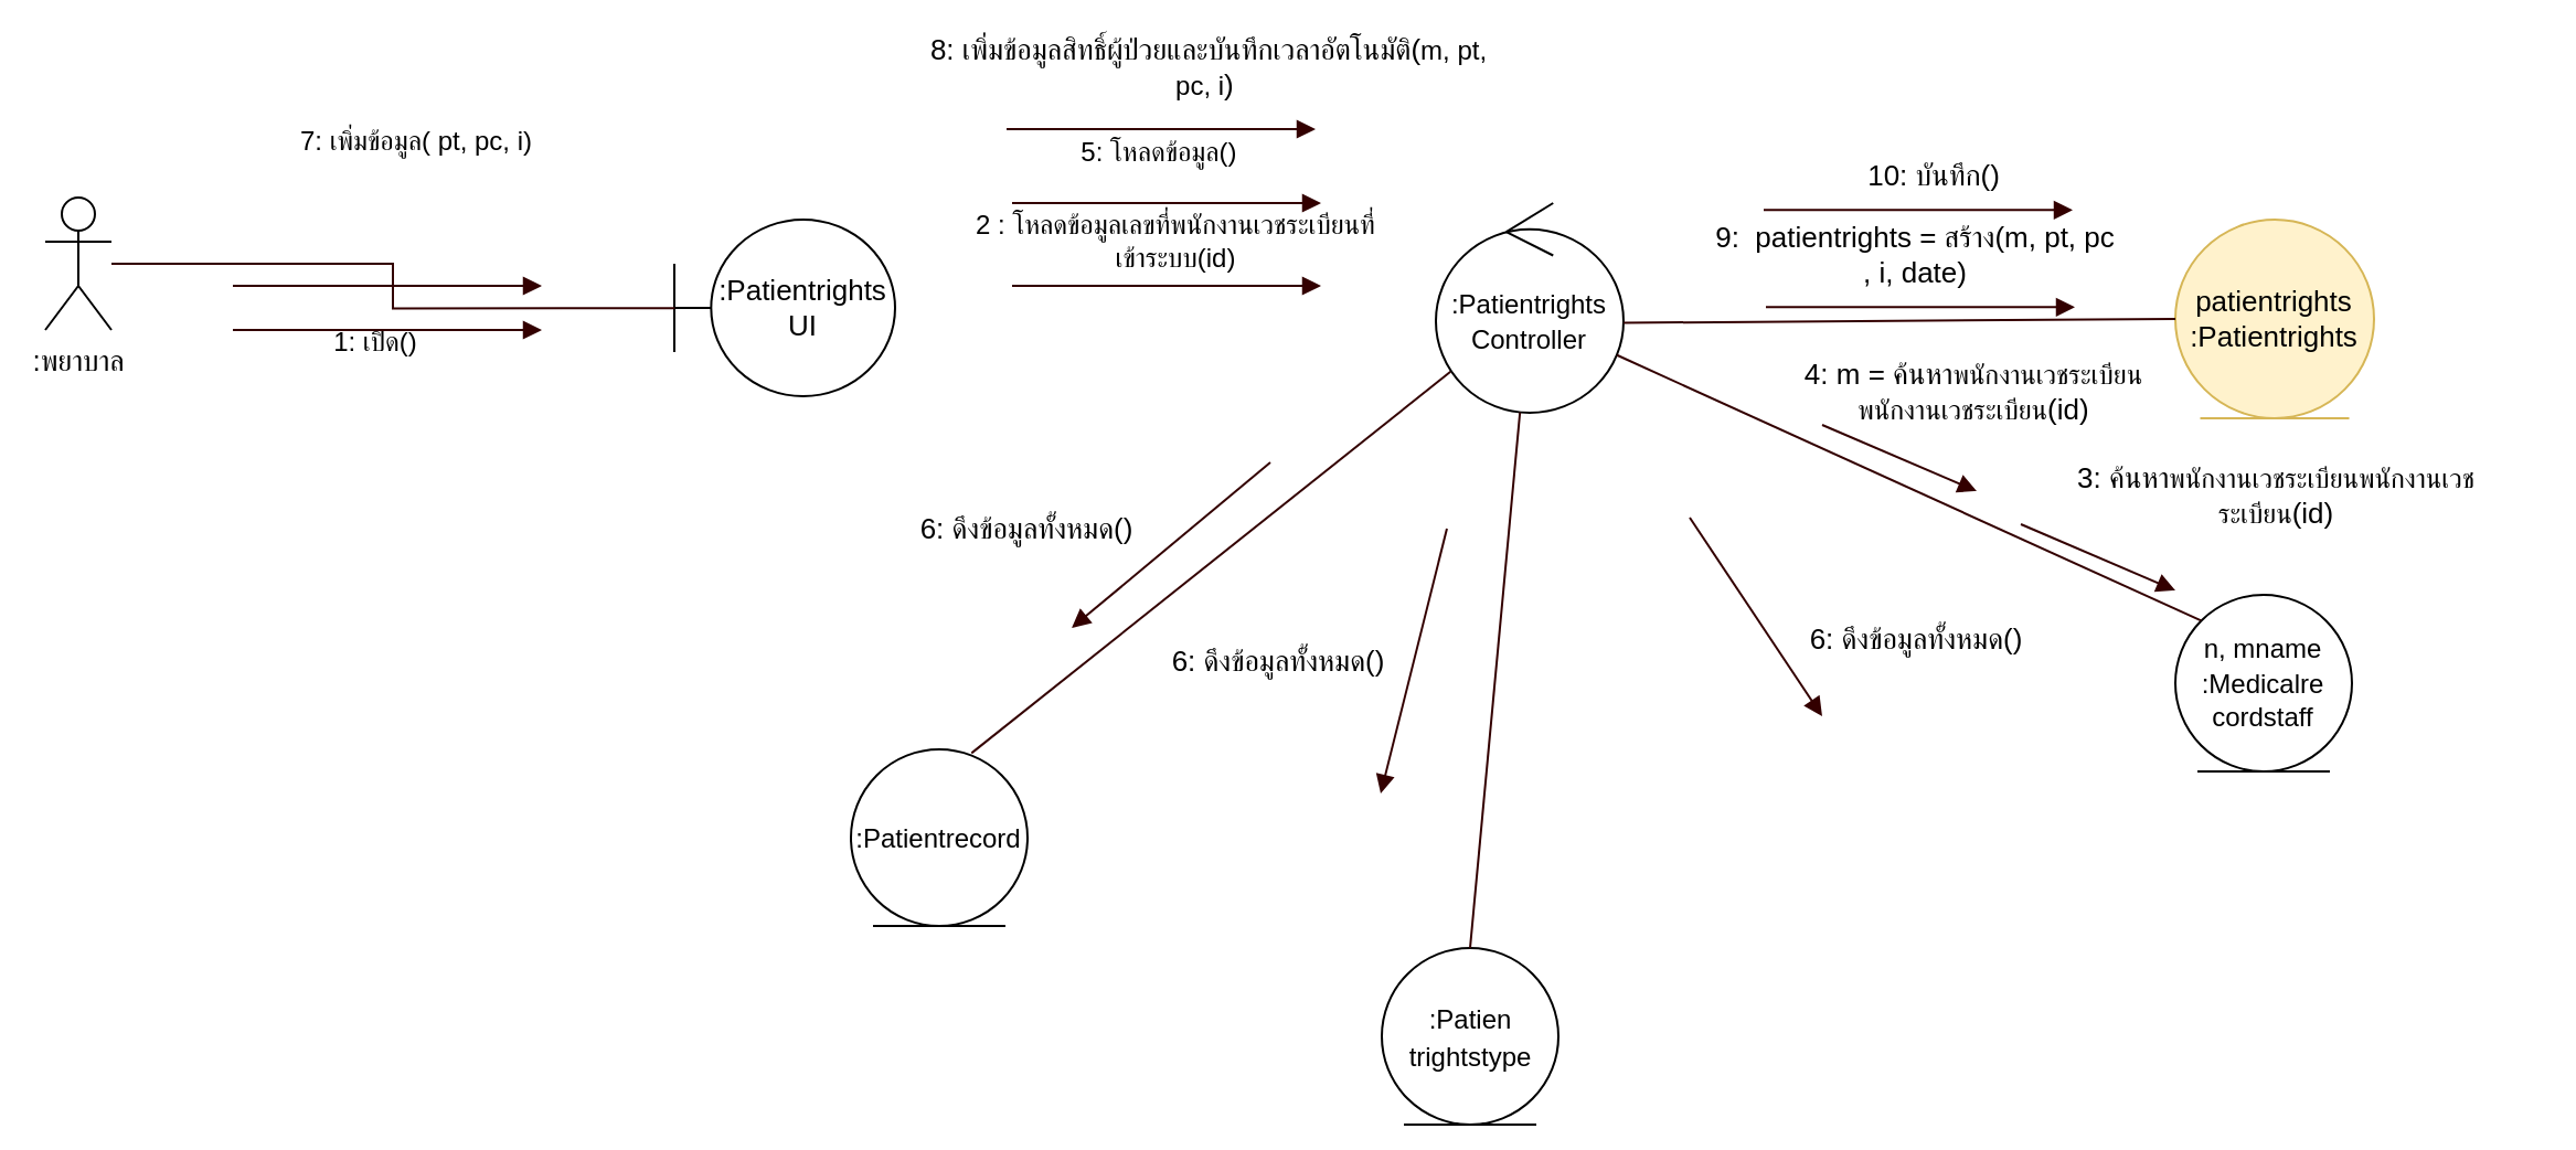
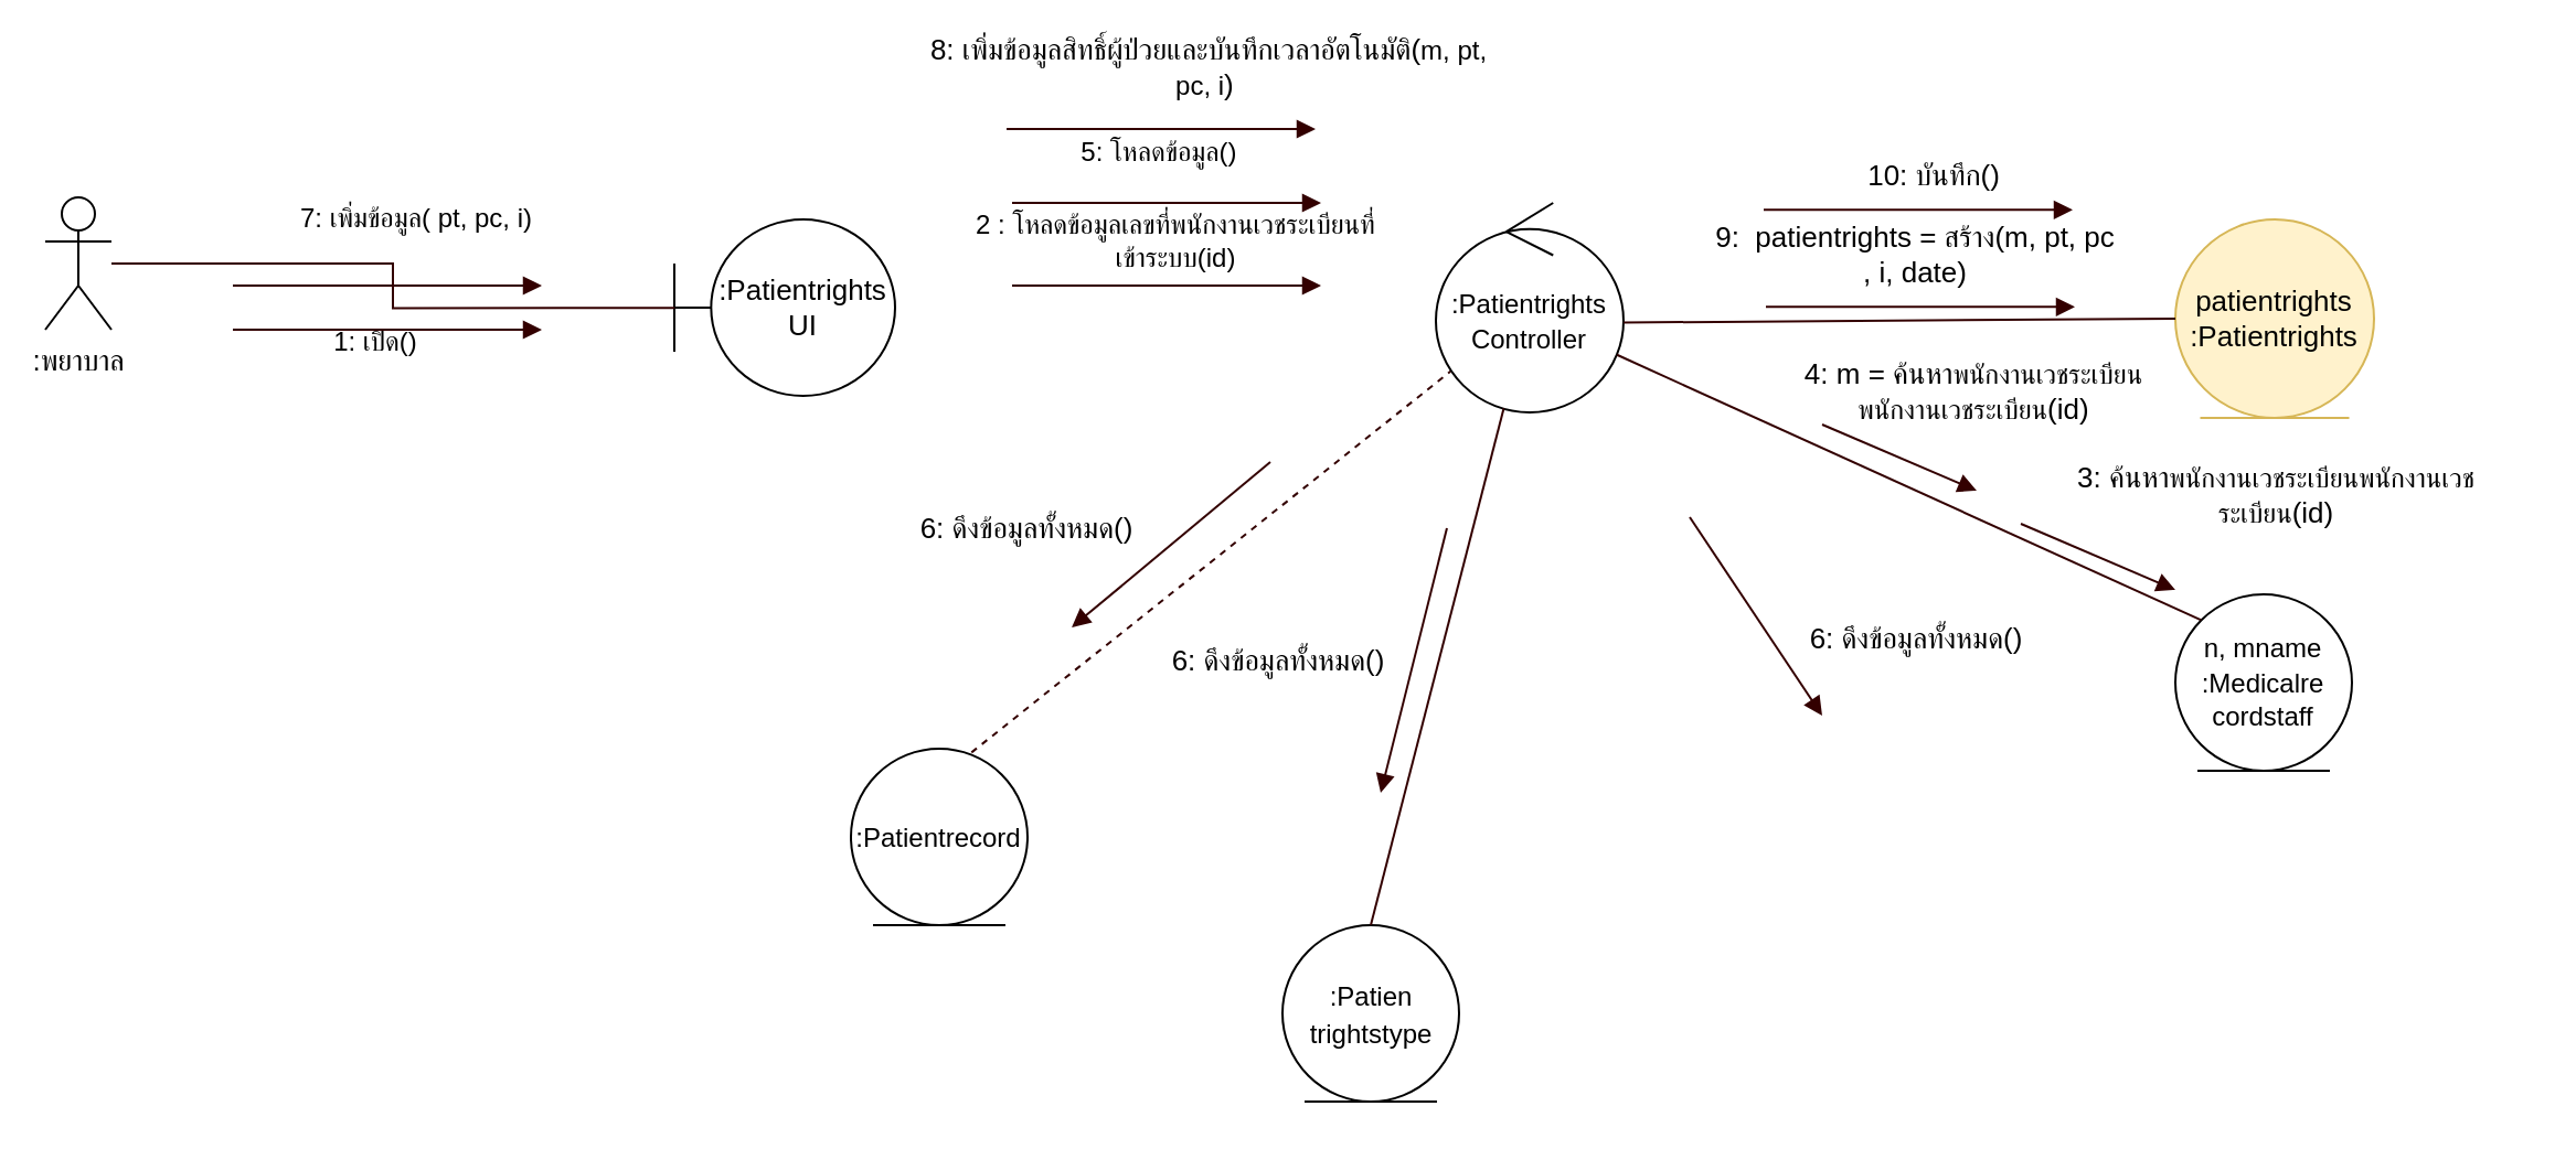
- <mxCell id="33" value="&lt;font style=&quot;font-size: 12px&quot;&gt;7: เพิ่มข้อมูล( pt, pc, i)&lt;/font&gt;" style="text;html=1;strokeColor=none;fillColor=none;align=center;verticalAlign=middle;whiteSpace=wrap;rounded=0;" parent="1" vertex="1"><mxGeometry x="85" y="54" width="207" height="20" as="geometry" /></mxCell>
+ <mxCell id="33" value="&lt;font style=&quot;font-size: 12px&quot;&gt;7: เพิ่มข้อมูล( pt, pc, i)&lt;/font&gt;" style="text;html=1;strokeColor=none;fillColor=none;align=center;verticalAlign=middle;whiteSpace=wrap;rounded=0;" parent="1" vertex="1"><mxGeometry x="85" y="89" width="207" height="20" as="geometry" /></mxCell>
- <mxCell id="10" value="" style="endArrow=none;html=1;strokeColor=#330000;entryX=0.078;entryY=0.804;entryDx=0;entryDy=0;entryPerimeter=0;exitX=0.683;exitY=0.021;exitDx=0;exitDy=0;exitPerimeter=0;" parent="1" source="8" target="3" edge="1"><mxGeometry width="50" height="50" relative="1" as="geometry"><mxPoint x="575" y="279" as="sourcePoint" /><mxPoint x="625" y="229" as="targetPoint" /></mxGeometry></mxCell>
+ <mxCell id="10" value="" style="endArrow=none;html=1;strokeColor=#330000;entryX=0.078;entryY=0.804;entryDx=0;entryDy=0;entryPerimeter=0;exitX=0.683;exitY=0.021;exitDx=0;exitDy=0;exitPerimeter=0;dashed=1;" parent="1" source="8" target="3" edge="1"><mxGeometry width="50" height="50" relative="1" as="geometry"><mxPoint x="575" y="279" as="sourcePoint" /><mxPoint x="625" y="229" as="targetPoint" /></mxGeometry></mxCell>
- <mxCell id="6" value="&lt;font style=&quot;font-size: 12px&quot;&gt;:Patien&lt;br&gt;trightstype&lt;/font&gt;" style="ellipse;shape=umlEntity;whiteSpace=wrap;html=1;fontSize=14;" parent="1" vertex="1"><mxGeometry x="625.5" y="429" width="80" height="80" as="geometry" /></mxCell>
+ <mxCell id="6" value="&lt;font style=&quot;font-size: 12px&quot;&gt;:Patien&lt;br&gt;trightstype&lt;/font&gt;" style="ellipse;shape=umlEntity;whiteSpace=wrap;html=1;fontSize=14;" parent="1" vertex="1"><mxGeometry x="580.5" y="419" width="80" height="80" as="geometry" /></mxCell>
